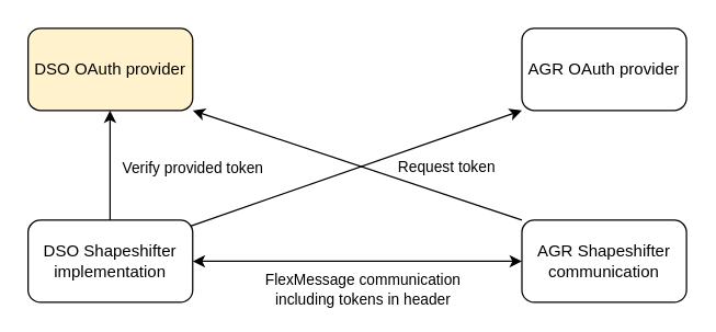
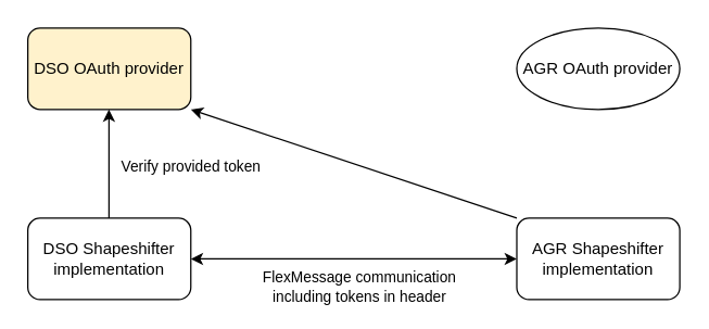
- <mxCell id="5" value="AGR OAuth provider" style="rounded=1;whiteSpace=wrap;html=1;" vertex="1" parent="1"><mxGeometry x="380" y="20" width="120" height="60" as="geometry" /></mxCell>
+ <mxCell id="5" value="AGR OAuth provider" style="ellipse;whiteSpace=wrap;html=1;" vertex="1" parent="1"><mxGeometry x="380" y="20" width="120" height="60" as="geometry" /></mxCell>
- <mxCell id="8" value="" style="endArrow=classic;html=1;rounded=0;exitX=0.987;exitY=0.073;exitDx=0;exitDy=0;exitPerimeter=0;entryX=0;entryY=1;entryDx=0;entryDy=0;" edge="1" parent="1" source="2" target="5"><mxGeometry width="50" height="50" relative="1" as="geometry"><mxPoint x="320" y="140" as="sourcePoint" /><mxPoint x="370" y="90" as="targetPoint" /></mxGeometry></mxCell>
- <mxCell id="9" value="Request token" style="edgeLabel;html=1;align=center;verticalAlign=middle;resizable=0;points=[];" vertex="1" connectable="0" parent="8"><mxGeometry x="-0.116" y="1" relative="1" as="geometry"><mxPoint x="80" y="-6" as="offset" /></mxGeometry></mxCell>
- <mxCell id="3" value="AGR Shapeshifter communication" style="rounded=1;whiteSpace=wrap;html=1;" vertex="1" parent="1"><mxGeometry x="380" y="160" width="120" height="60" as="geometry" /></mxCell>
+ <mxCell id="3" value="AGR Shapeshifter implementation" style="rounded=1;whiteSpace=wrap;html=1;" vertex="1" parent="1"><mxGeometry x="380" y="160" width="120" height="60" as="geometry" /></mxCell>
